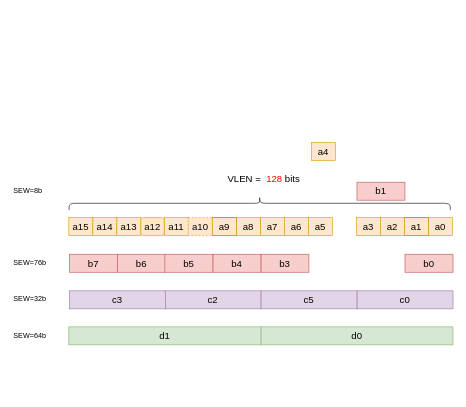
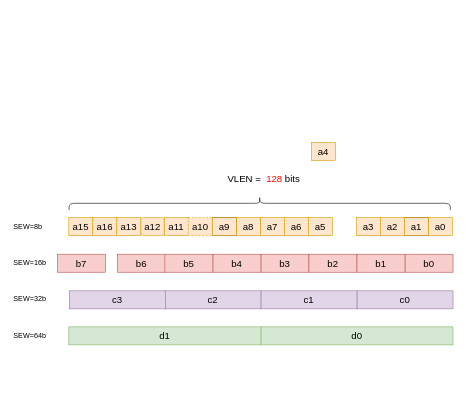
- <mxCell id="36" value="SEW=8b" style="text;strokeColor=none;align=left;fillColor=none;html=1;verticalAlign=middle;whiteSpace=wrap;rounded=0;" vertex="1" parent="1"><mxGeometry x="20" y="302" width="60" height="30" as="geometry" /></mxCell>
+ <mxCell id="36" value="SEW=8b" style="text;strokeColor=none;align=left;fillColor=none;html=1;verticalAlign=middle;whiteSpace=wrap;rounded=0;" vertex="1" parent="1"><mxGeometry x="20" y="362" width="60" height="30" as="geometry" /></mxCell>
- <mxCell id="25" value="&lt;font style=&quot;font-size: 16px;&quot;&gt;b1&lt;/font&gt;" style="rounded=0;whiteSpace=wrap;html=1;fillColor=#f8cecc;strokeColor=#b85450;" vertex="1" parent="1"><mxGeometry x="594" y="303" width="80" height="30" as="geometry" /></mxCell>
+ <mxCell id="25" value="&lt;font style=&quot;font-size: 16px;&quot;&gt;b1&lt;/font&gt;" style="rounded=0;whiteSpace=wrap;html=1;fillColor=#f8cecc;strokeColor=#b85450;" vertex="1" parent="1"><mxGeometry x="594" y="423" width="80" height="30" as="geometry" /></mxCell>
- <mxCell id="17" value="&lt;font style=&quot;font-size: 16px;&quot;&gt;a14&lt;/font&gt;" style="rounded=0;whiteSpace=wrap;html=1;fillColor=#ffe6cc;strokeColor=#d79b00;" vertex="1" parent="1"><mxGeometry x="154" y="362" width="40" height="30" as="geometry" /></mxCell>
+ <mxCell id="17" value="&lt;font style=&quot;font-size: 16px;&quot;&gt;a16&lt;/font&gt;" style="rounded=0;whiteSpace=wrap;html=1;fillColor=#ffe6cc;strokeColor=#d79b00;" vertex="1" parent="1"><mxGeometry x="154" y="362" width="40" height="30" as="geometry" /></mxCell>
- <mxCell id="37" value="SEW=76b" style="text;strokeColor=none;align=left;fillColor=none;html=1;verticalAlign=middle;whiteSpace=wrap;rounded=0;" vertex="1" parent="1"><mxGeometry x="20" y="423" width="60" height="30" as="geometry" /></mxCell>
+ <mxCell id="37" value="SEW=16b" style="text;strokeColor=none;align=left;fillColor=none;html=1;verticalAlign=middle;whiteSpace=wrap;rounded=0;" vertex="1" parent="1"><mxGeometry x="20" y="423" width="60" height="30" as="geometry" /></mxCell>
- <mxCell id="27" value="&lt;font style=&quot;font-size: 16px;&quot;&gt;b7&lt;/font&gt;" style="rounded=0;whiteSpace=wrap;html=1;fillColor=#f8cecc;strokeColor=#b85450;" vertex="1" parent="1"><mxGeometry x="115" y="423" width="80" height="30" as="geometry" /></mxCell>
+ <mxCell id="27" value="&lt;font style=&quot;font-size: 16px;&quot;&gt;b7&lt;/font&gt;" style="rounded=0;whiteSpace=wrap;html=1;fillColor=#f8cecc;strokeColor=#b85450;" vertex="1" parent="1"><mxGeometry x="95" y="423" width="80" height="30" as="geometry" /></mxCell>
+ <mxCell id="24" value="&lt;font style=&quot;font-size: 16px;&quot;&gt;b2&lt;/font&gt;" style="rounded=0;whiteSpace=wrap;html=1;fillColor=#f8cecc;strokeColor=#b85450;" vertex="1" parent="1"><mxGeometry x="514" y="423" width="80" height="30" as="geometry" /></mxCell>
- <mxCell id="31" value="&lt;font style=&quot;font-size: 16px;&quot;&gt;c5&lt;/font&gt;" style="rounded=0;whiteSpace=wrap;html=1;fillColor=#e1d5e7;strokeColor=#9673a6;" vertex="1" parent="1"><mxGeometry x="434" y="484" width="160" height="30" as="geometry" /></mxCell>
+ <mxCell id="31" value="&lt;font style=&quot;font-size: 16px;&quot;&gt;c1&lt;/font&gt;" style="rounded=0;whiteSpace=wrap;html=1;fillColor=#e1d5e7;strokeColor=#9673a6;" vertex="1" parent="1"><mxGeometry x="434" y="484" width="160" height="30" as="geometry" /></mxCell>
